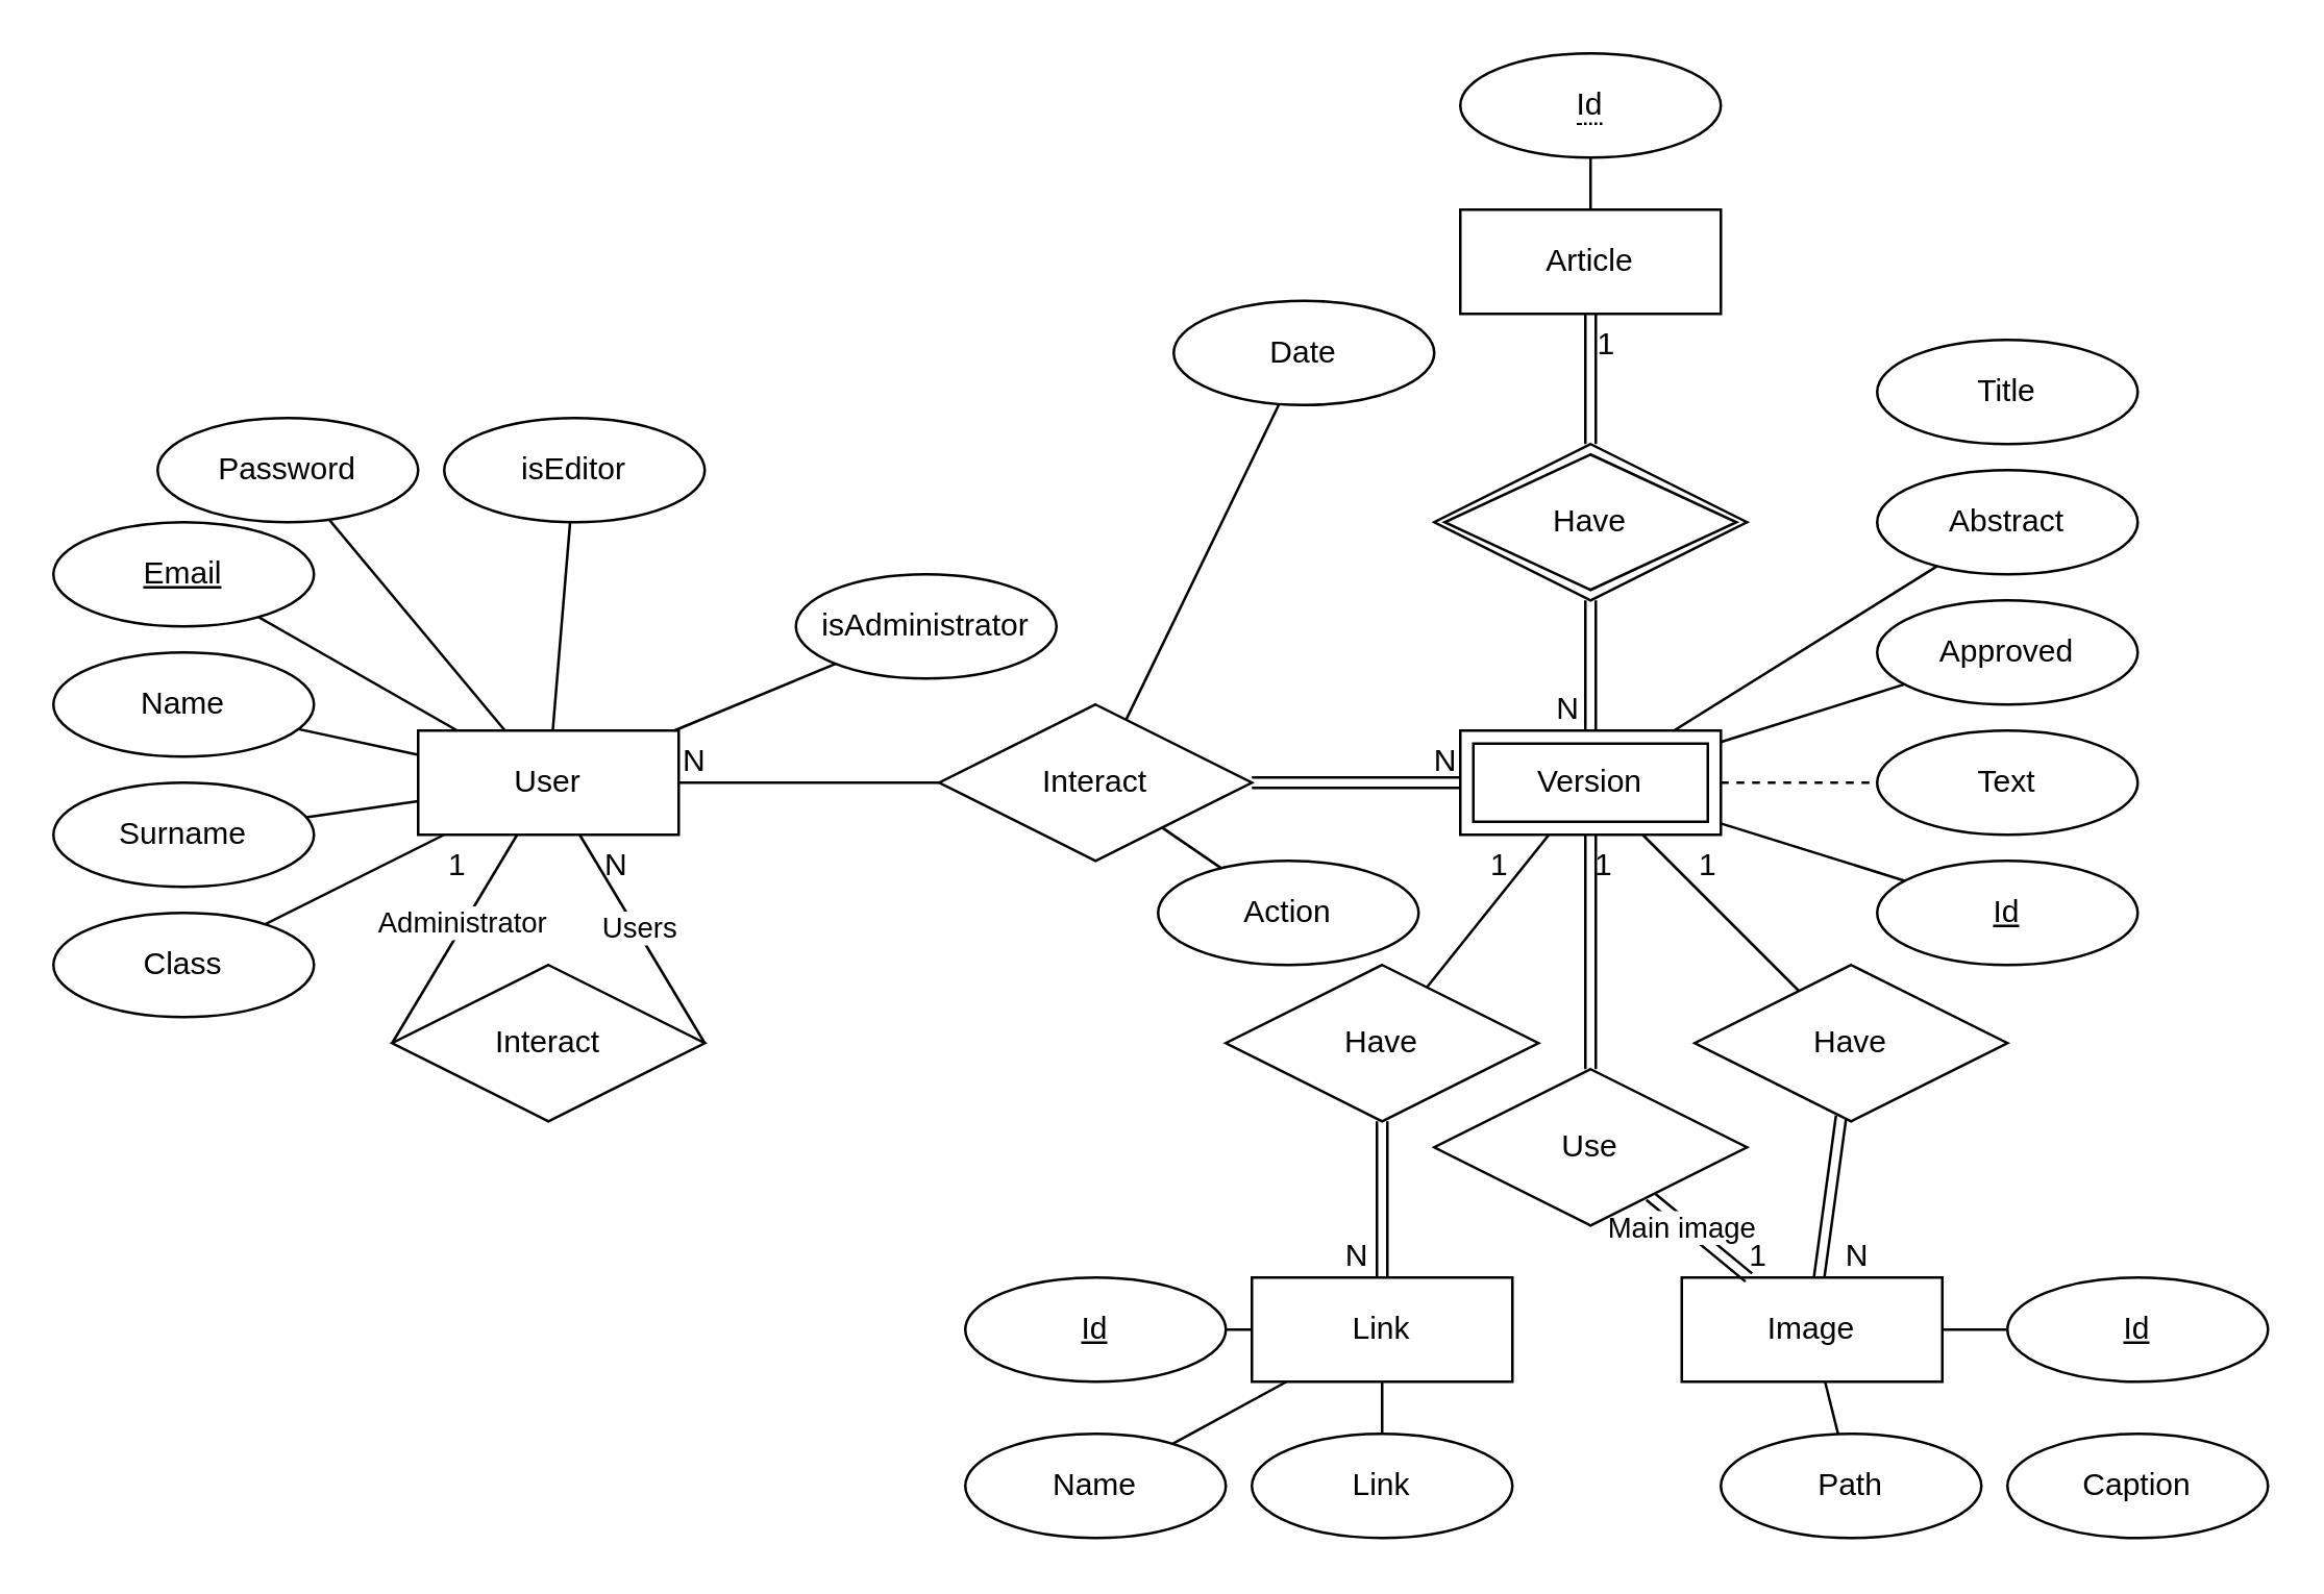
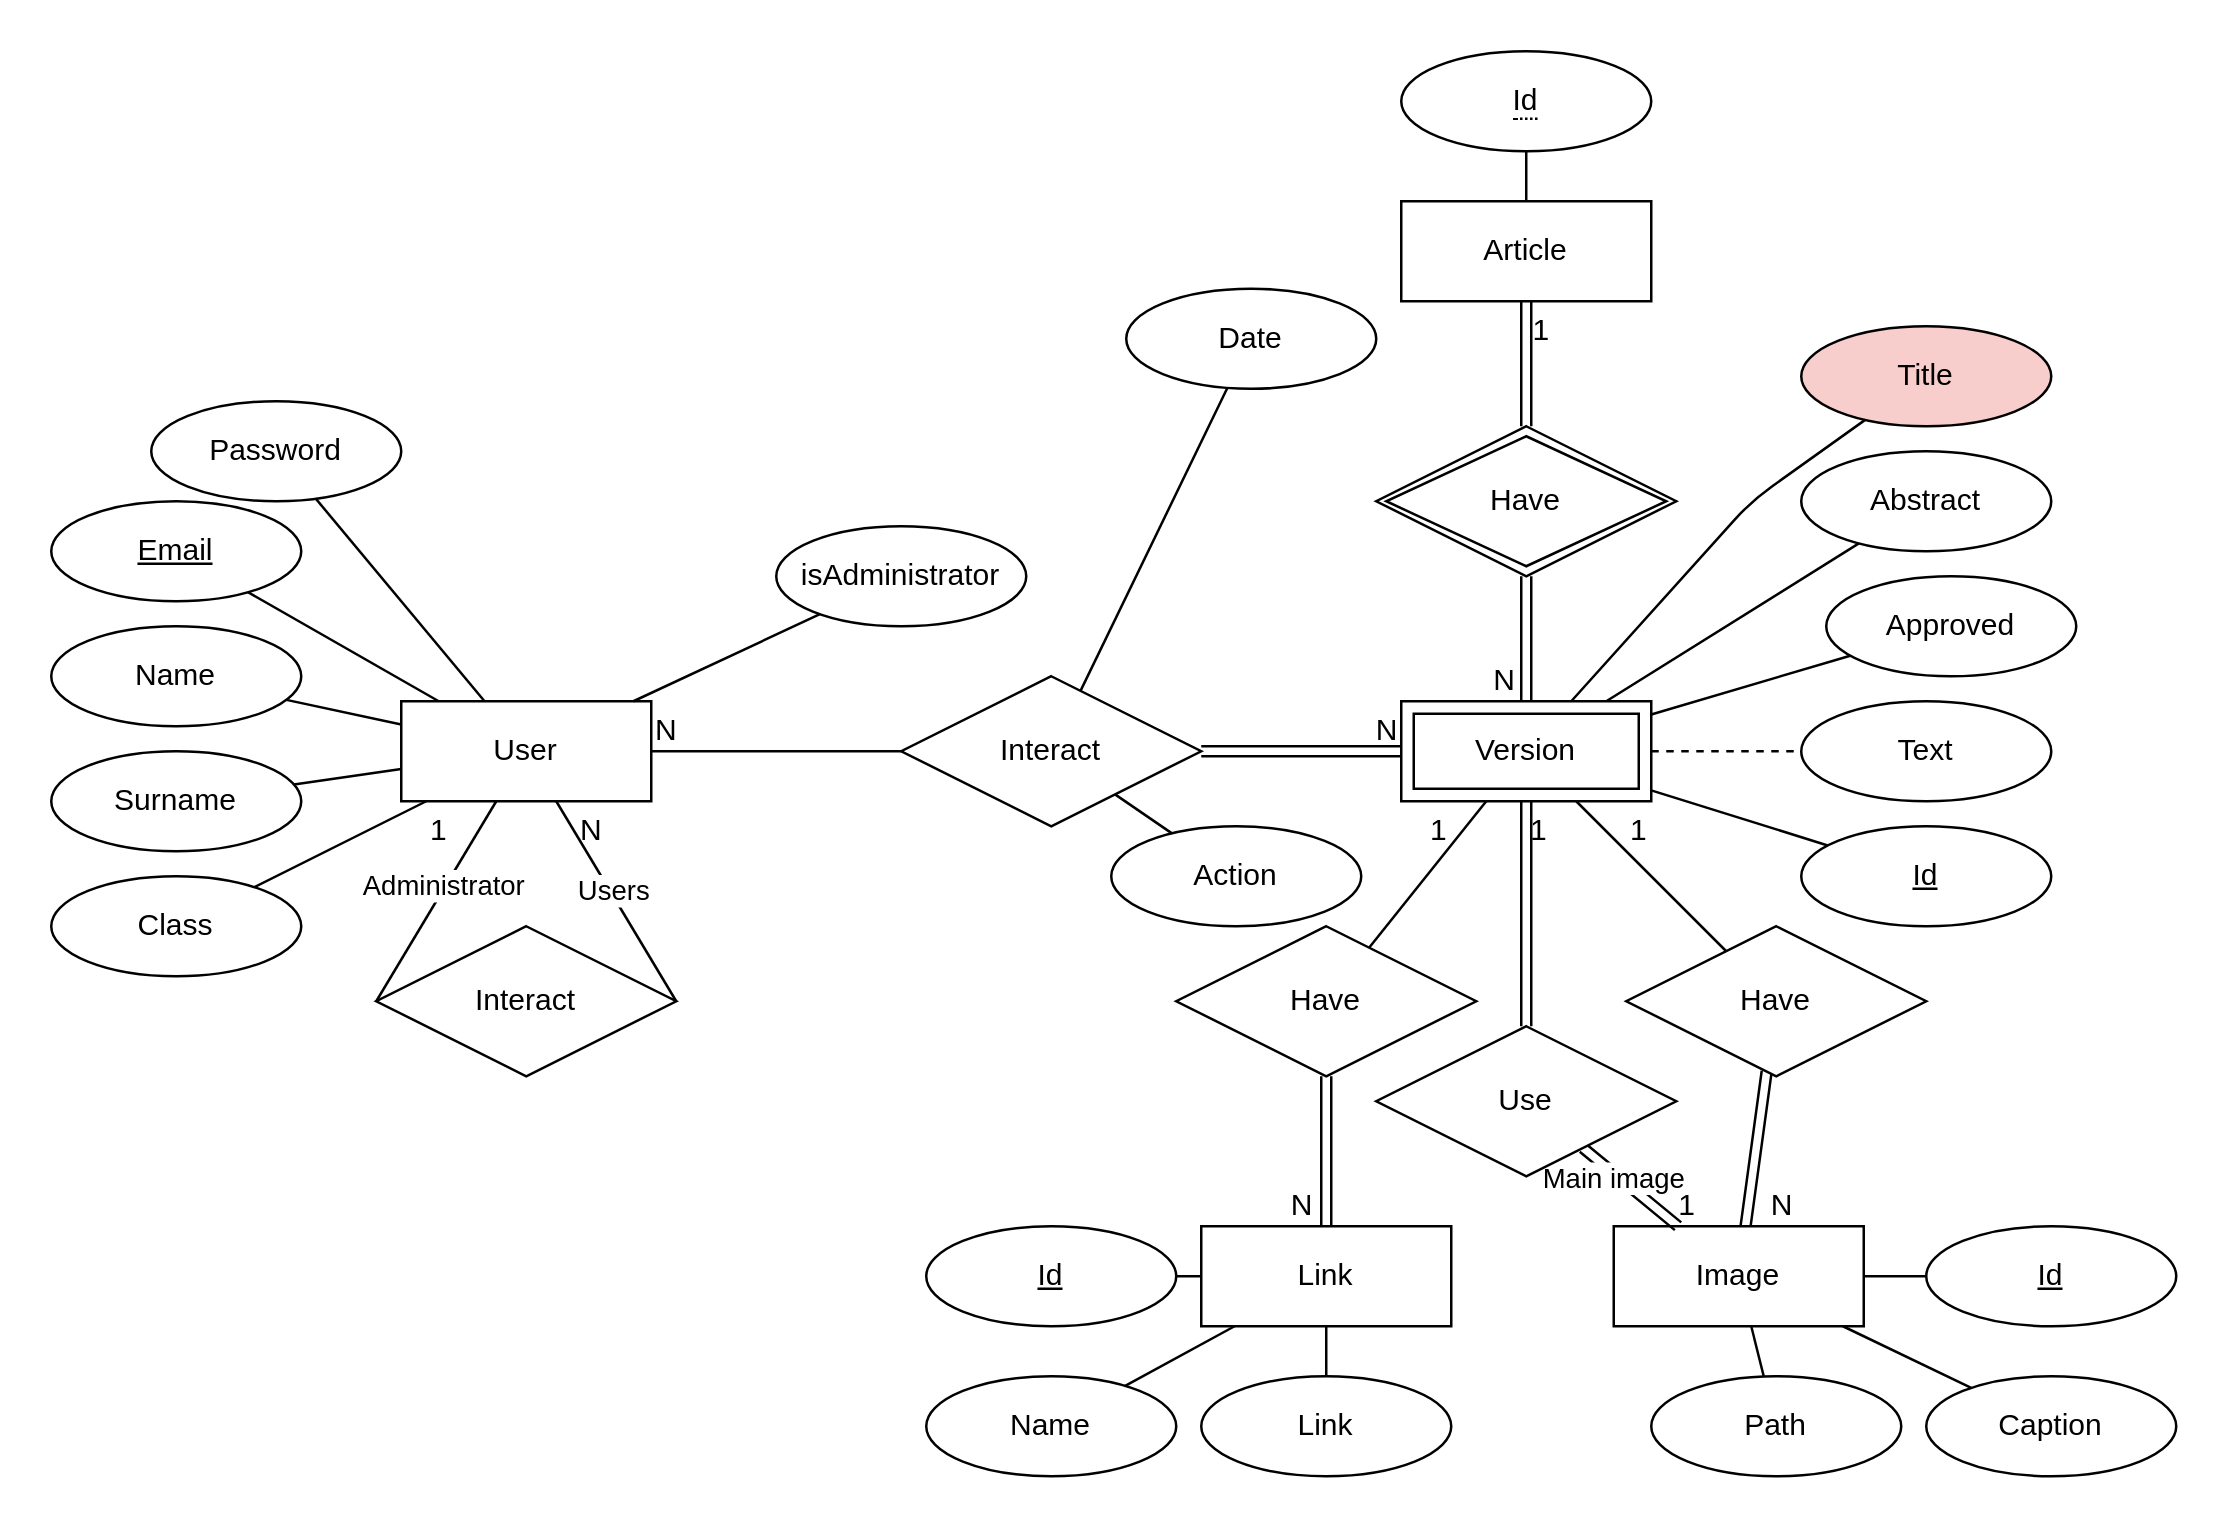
- <mxCell id="15" value="Title" style="ellipse;whiteSpace=wrap;html=1;align=center;" parent="1" vertex="1"><mxGeometry x="720" y="130" width="100" height="40" as="geometry" /></mxCell>
+ <mxCell id="15" value="Title" style="ellipse;whiteSpace=wrap;html=1;align=center;fillColor=#f8cecc;" parent="1" vertex="1"><mxGeometry x="720" y="130" width="100" height="40" as="geometry" /></mxCell>
- <mxCell id="3" value="isEditor" style="ellipse;whiteSpace=wrap;html=1;align=center;" parent="1" vertex="1"><mxGeometry x="170" y="160" width="100" height="40" as="geometry" /></mxCell>
+ <mxCell id="42" value="" style="endArrow=none;html=1;" parent="1" source="79" target="15" edge="1"><mxGeometry width="50" height="50" relative="1" as="geometry"><mxPoint x="628" y="280" as="sourcePoint" /><mxPoint x="610" y="220" as="targetPoint" /><Array as="points"><mxPoint x="700" y="200" /></Array></mxGeometry></mxCell>
- <mxCell id="47" value="" style="endArrow=none;html=1;" parent="1" source="2" target="3" edge="1"><mxGeometry width="50" height="50" relative="1" as="geometry"><mxPoint x="230" y="300" as="sourcePoint" /><mxPoint x="280" y="250" as="targetPoint" /></mxGeometry></mxCell>
- <mxCell id="4" value="isAdministrator" style="ellipse;whiteSpace=wrap;html=1;align=center;" parent="1" vertex="1"><mxGeometry x="305" y="220" width="100" height="40" as="geometry" /></mxCell>
+ <mxCell id="4" value="isAdministrator" style="ellipse;whiteSpace=wrap;html=1;align=center;" parent="1" vertex="1"><mxGeometry x="310" y="210" width="100" height="40" as="geometry" /></mxCell>
- <mxCell id="54" value="Approved" style="ellipse;whiteSpace=wrap;html=1;align=center;" parent="1" vertex="1"><mxGeometry x="720" y="230" width="100" height="40" as="geometry" /></mxCell>
+ <mxCell id="54" value="Approved" style="ellipse;whiteSpace=wrap;html=1;align=center;" parent="1" vertex="1"><mxGeometry x="730" y="230" width="100" height="40" as="geometry" /></mxCell>
+ <mxCell id="25" value="" style="endArrow=none;html=1;" parent="1" source="19" target="23" edge="1"><mxGeometry width="50" height="50" relative="1" as="geometry"><mxPoint x="600" y="560" as="sourcePoint" /><mxPoint x="650" y="510" as="targetPoint" /></mxGeometry></mxCell>
